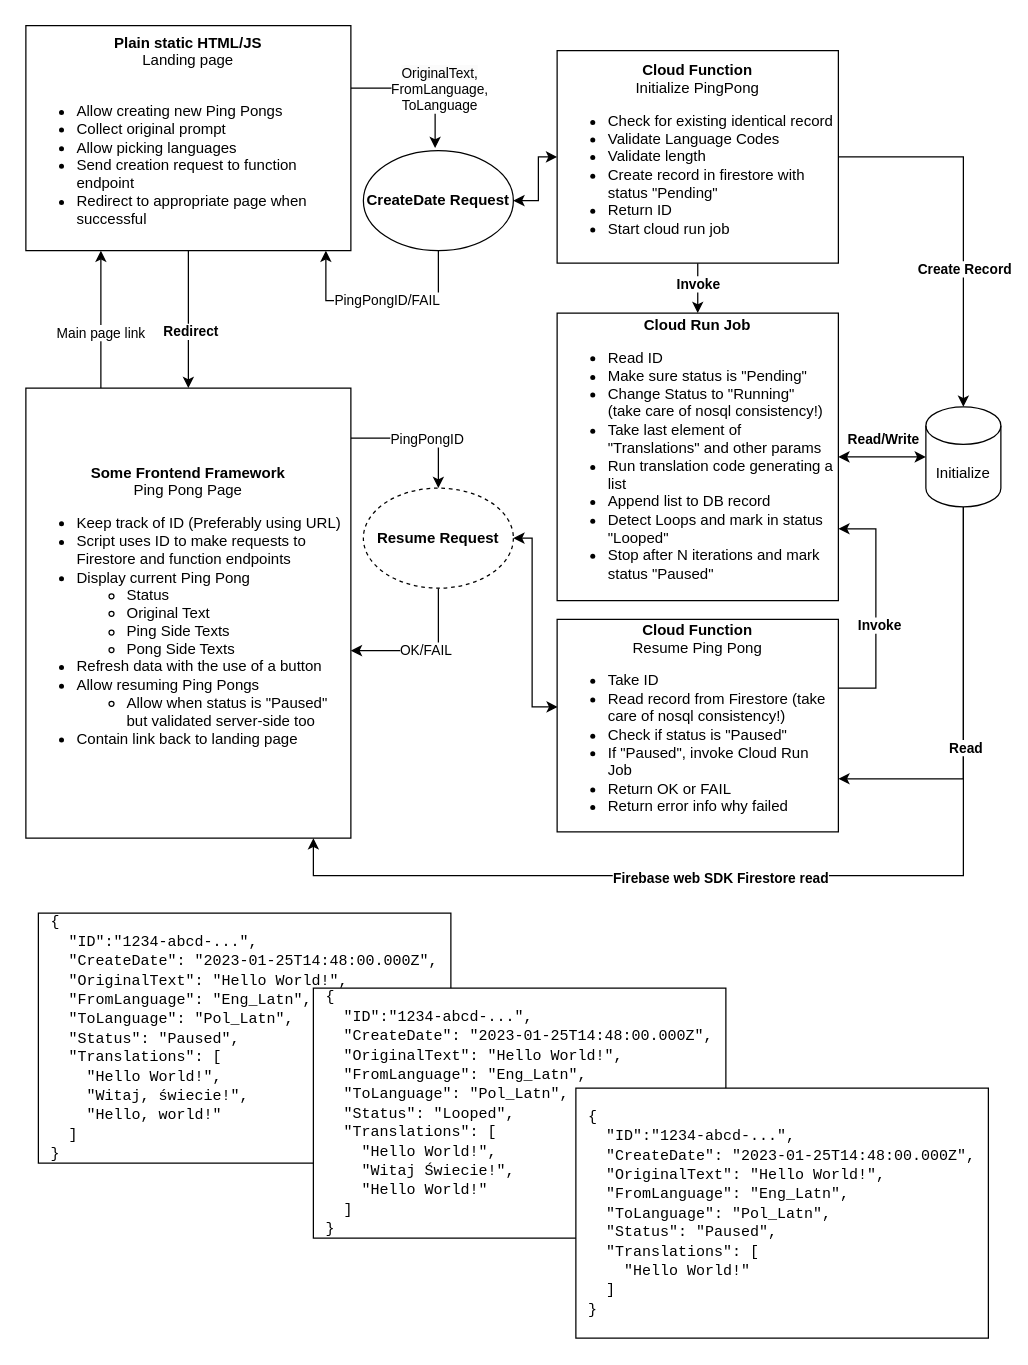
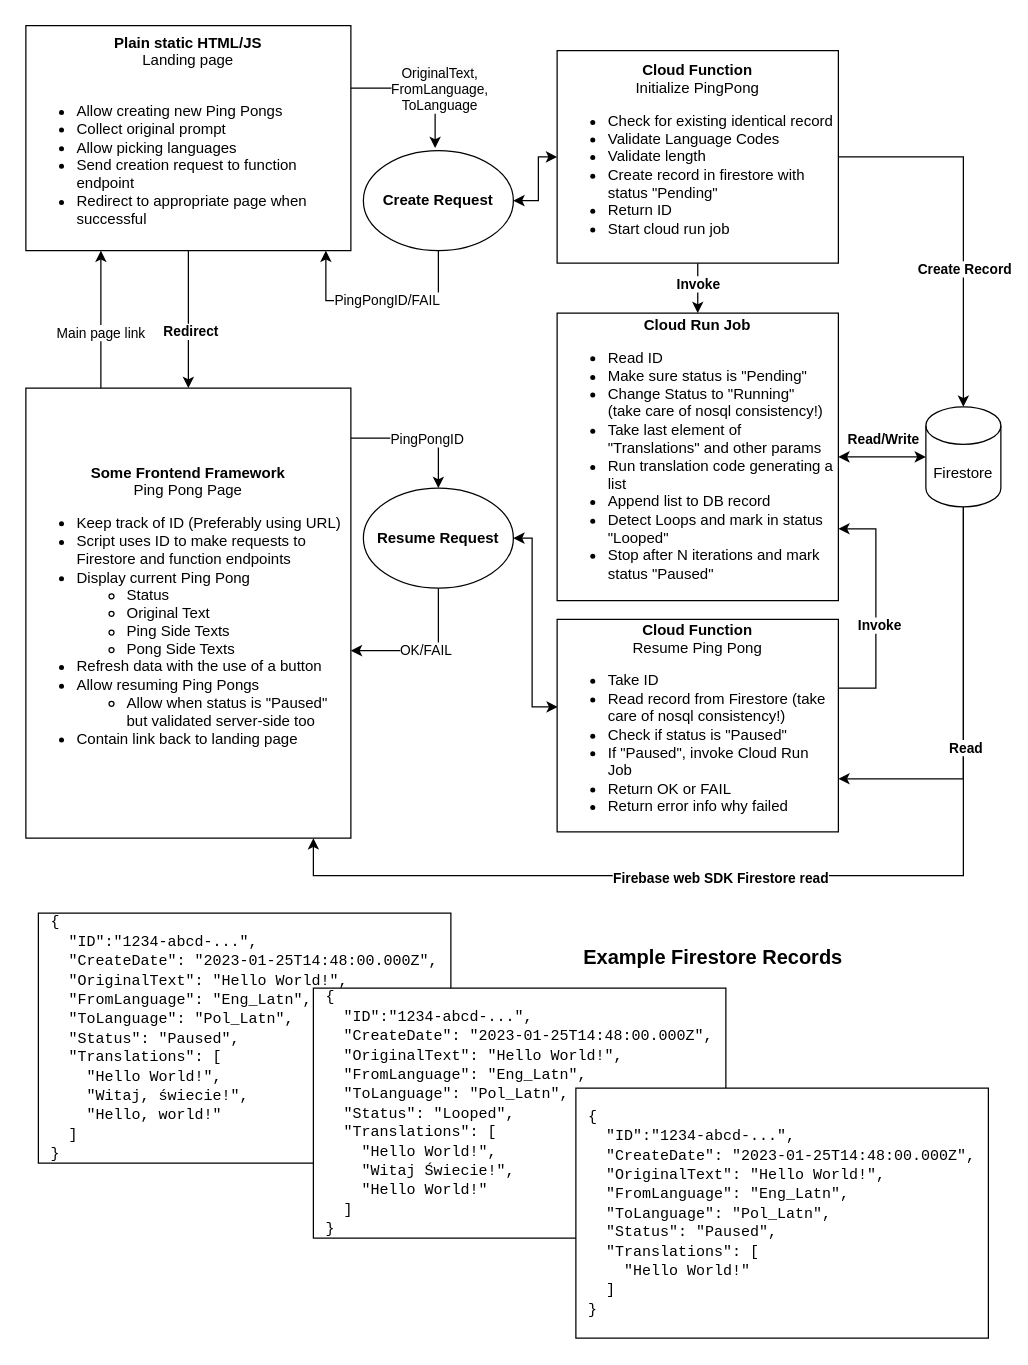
- <mxCell id="25" value="&lt;b&gt;CreateDate Request&lt;/b&gt;&lt;span style=&quot;border-color: var(--border-color); text-align: left; background-color: rgb(255, 255, 255); font-size: 11px;&quot;&gt;&lt;br&gt;&lt;/span&gt;" style="ellipse;whiteSpace=wrap;html=1;" parent="1" vertex="1"><mxGeometry x="290" y="120" width="120" height="80" as="geometry" /></mxCell>
+ <mxCell id="25" value="&lt;b&gt;Create Request&lt;/b&gt;&lt;span style=&quot;border-color: var(--border-color); text-align: left; background-color: rgb(255, 255, 255); font-size: 11px;&quot;&gt;&lt;br&gt;&lt;/span&gt;" style="ellipse;whiteSpace=wrap;html=1;" parent="1" vertex="1"><mxGeometry x="290" y="120" width="120" height="80" as="geometry" /></mxCell>
- <mxCell id="21" value="Initialize" style="shape=cylinder3;whiteSpace=wrap;html=1;boundedLbl=1;backgroundOutline=1;size=15;" parent="1" vertex="1"><mxGeometry x="740" y="325" width="60" height="80" as="geometry" /></mxCell>
+ <mxCell id="21" value="Firestore" style="shape=cylinder3;whiteSpace=wrap;html=1;boundedLbl=1;backgroundOutline=1;size=15;" parent="1" vertex="1"><mxGeometry x="740" y="325" width="60" height="80" as="geometry" /></mxCell>
- <mxCell id="29" value="&lt;b&gt;Resume Request&lt;/b&gt;&lt;span style=&quot;border-color: var(--border-color); font-size: 11px; text-align: left; background-color: rgb(255, 255, 255);&quot;&gt;&lt;br&gt;&lt;/span&gt;" style="ellipse;whiteSpace=wrap;html=1;dashed=1;" parent="1" vertex="1"><mxGeometry x="290" y="390" width="120" height="80" as="geometry" /></mxCell>
+ <mxCell id="29" value="&lt;b&gt;Resume Request&lt;/b&gt;&lt;span style=&quot;border-color: var(--border-color); font-size: 11px; text-align: left; background-color: rgb(255, 255, 255);&quot;&gt;&lt;br&gt;&lt;/span&gt;" style="ellipse;whiteSpace=wrap;html=1;" parent="1" vertex="1"><mxGeometry x="290" y="390" width="120" height="80" as="geometry" /></mxCell>
+ <mxCell id="34" value="&lt;b&gt;&lt;font style=&quot;font-size: 16px;&quot;&gt;Example Firestore Records&lt;/font&gt;&lt;/b&gt;" style="text;html=1;strokeColor=none;fillColor=none;align=center;verticalAlign=middle;whiteSpace=wrap;rounded=0;" parent="1" vertex="1"><mxGeometry x="440" y="750" width="260" height="30" as="geometry" /></mxCell>
